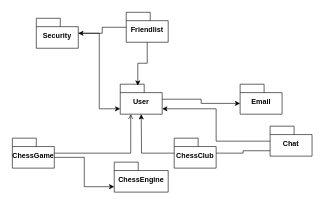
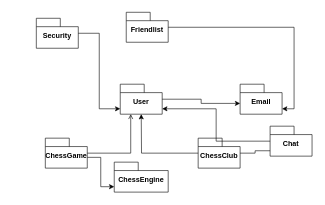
- <mxCell id="16" style="edgeStyle=orthogonalEdgeStyle;rounded=0;orthogonalLoop=1;jettySize=auto;html=1;strokeColor=#000000;" parent="1" source="4" target="3" edge="1"><mxGeometry relative="1" as="geometry" /></mxCell>
+ <mxCell id="16" style="edgeStyle=orthogonalEdgeStyle;rounded=0;orthogonalLoop=1;jettySize=auto;html=1;entryX=0;entryY=0;entryDx=70;entryDy=41;entryPerimeter=0;strokeColor=#000000;" parent="1" source="4" target="2" edge="1"><mxGeometry relative="1" as="geometry" /></mxCell>
- <mxCell id="11" style="edgeStyle=orthogonalEdgeStyle;rounded=0;orthogonalLoop=1;jettySize=auto;html=1;entryX=0.419;entryY=0.047;entryDx=0;entryDy=0;entryPerimeter=0;strokeColor=#000000;" parent="1" source="4" target="7" edge="1"><mxGeometry relative="1" as="geometry" /></mxCell>
- <mxCell id="6" value="ChessGame" style="shape=folder;fontStyle=1;spacingTop=10;tabWidth=40;tabHeight=14;tabPosition=left;html=1;whiteSpace=wrap;strokeColor=#000000;" parent="1" vertex="1"><mxGeometry x="20" y="230" width="70" height="50" as="geometry" /></mxCell>
+ <mxCell id="6" value="ChessGame" style="shape=folder;fontStyle=1;spacingTop=10;tabWidth=40;tabHeight=14;tabPosition=left;html=1;whiteSpace=wrap;strokeColor=#000000;" parent="1" vertex="1"><mxGeometry x="75" y="230" width="70" height="50" as="geometry" /></mxCell>
- <mxCell id="9" value="ChessClub" style="shape=folder;fontStyle=1;spacingTop=10;tabWidth=40;tabHeight=14;tabPosition=left;html=1;whiteSpace=wrap;strokeColor=#000000;" parent="1" vertex="1"><mxGeometry x="290" y="230" width="70" height="50" as="geometry" /></mxCell>
+ <mxCell id="9" value="ChessClub" style="shape=folder;fontStyle=1;spacingTop=10;tabWidth=40;tabHeight=14;tabPosition=left;html=1;whiteSpace=wrap;strokeColor=#000000;" parent="1" vertex="1"><mxGeometry x="330" y="230" width="70" height="50" as="geometry" /></mxCell>
